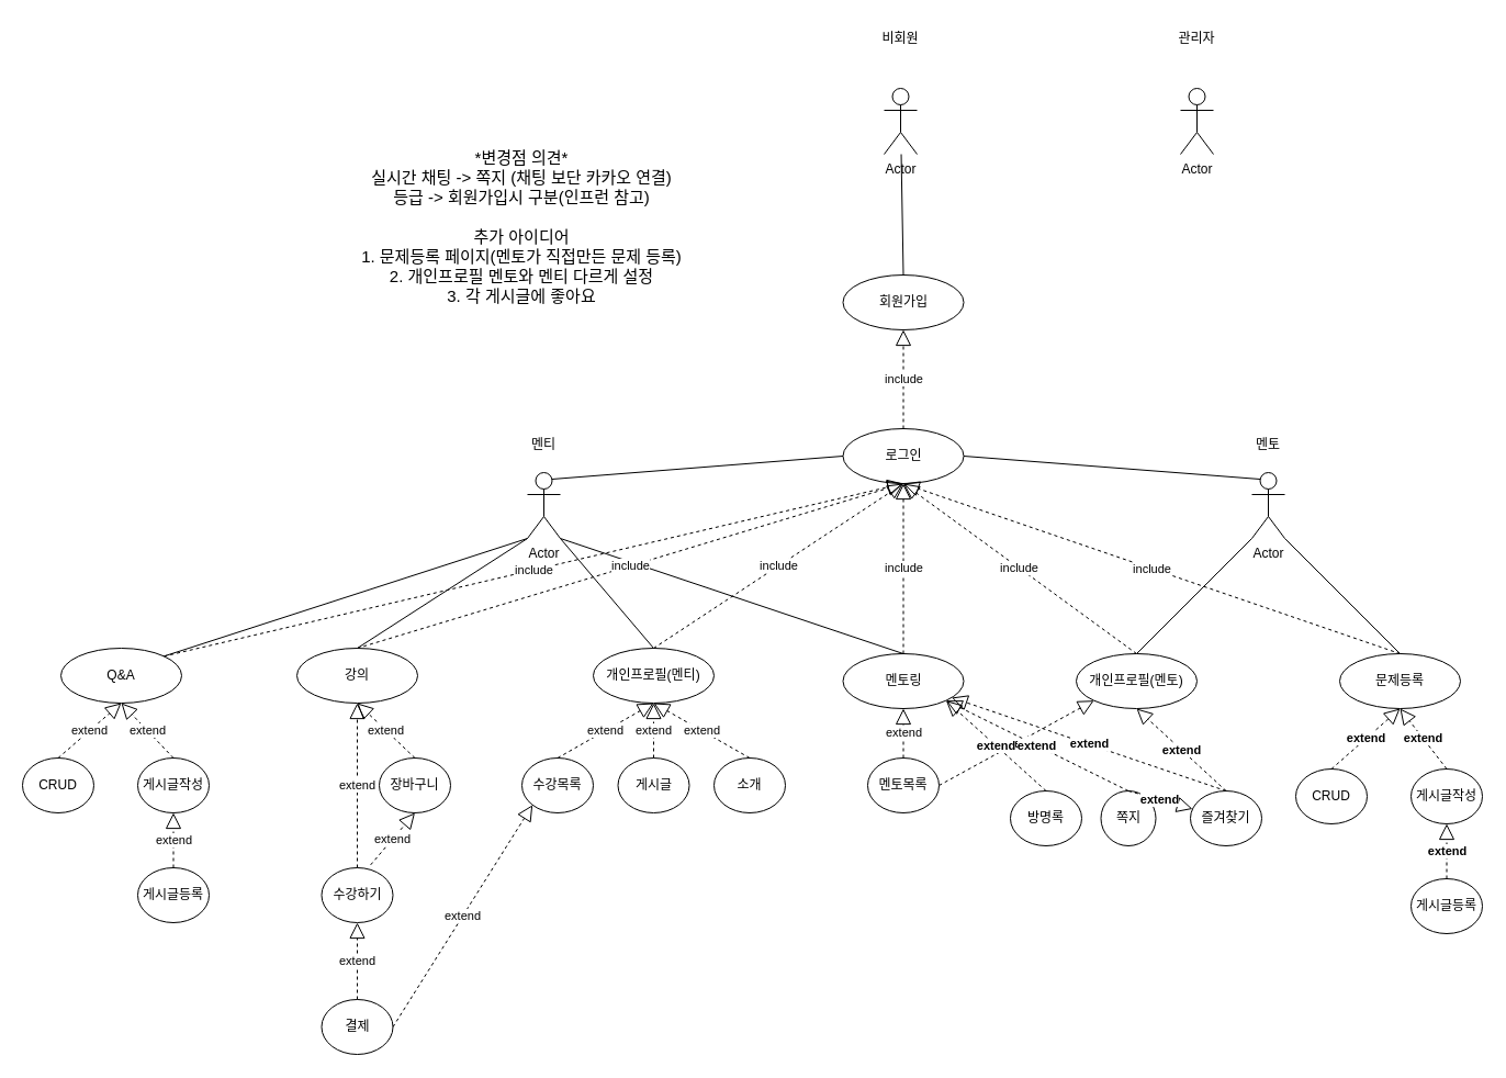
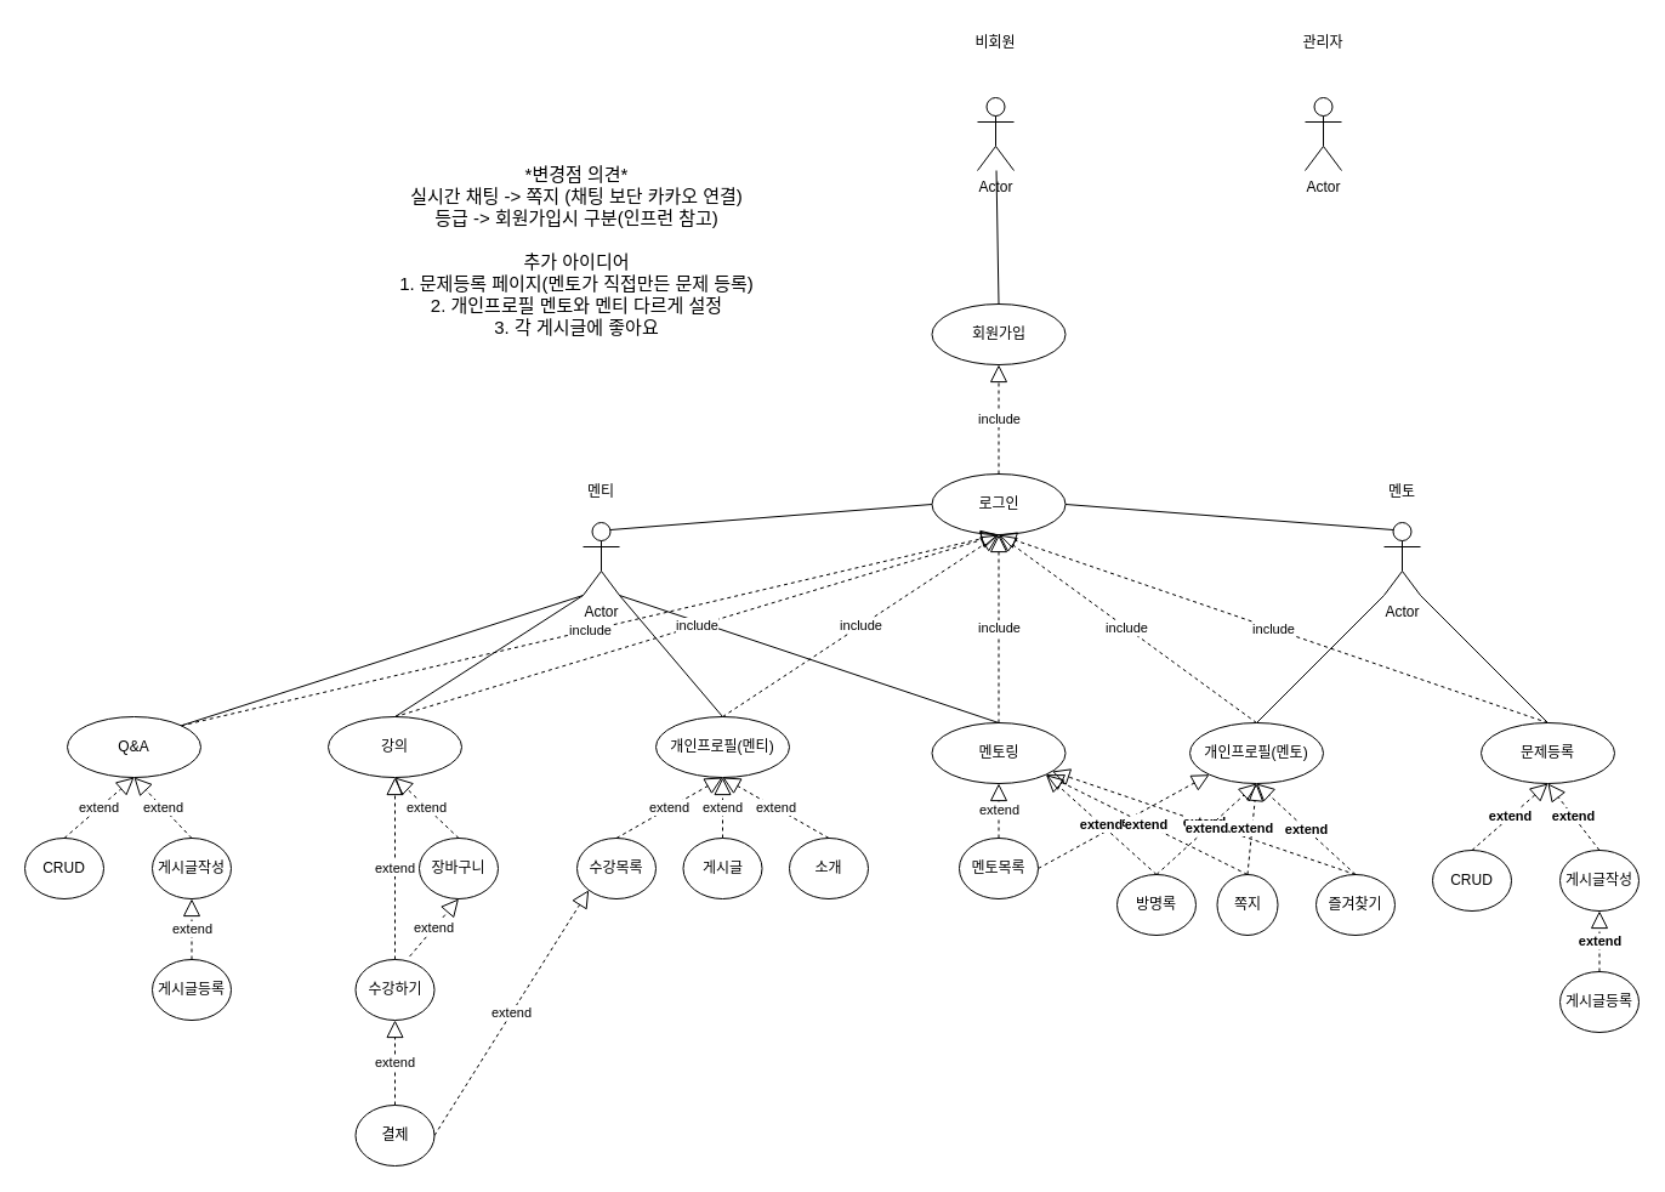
+ <mxCell id="62" value="extend" style="endArrow=block;dashed=1;endFill=0;endSize=12;html=1;rounded=0;fontStyle=1;exitX=0.5;exitY=0;exitDx=0;exitDy=0;entryX=0.5;entryY=1;entryDx=0;entryDy=0;" edge="1" parent="1" source="45" target="43"><mxGeometry width="160" relative="1" as="geometry"><mxPoint x="1126.5" y="730" as="sourcePoint" /><mxPoint x="1045" y="655" as="targetPoint" /></mxGeometry></mxCell>
- <mxCell id="60" value="extend" style="endArrow=block;dashed=1;endFill=0;endSize=12;html=1;rounded=0;fontStyle=1;exitX=0.5;exitY=0;exitDx=0;exitDy=0;" edge="1" parent="1" source="38" target="37"><mxGeometry width="160" relative="1" as="geometry"><mxPoint x="1045" y="730" as="sourcePoint" /><mxPoint x="871.306" y="647.716" as="targetPoint" /></mxGeometry></mxCell>
+ <mxCell id="60" value="extend" style="endArrow=block;dashed=1;endFill=0;endSize=12;html=1;rounded=0;fontStyle=1;exitX=0.5;exitY=0;exitDx=0;exitDy=0;entryX=0.5;entryY=1;entryDx=0;entryDy=0;" edge="1" parent="1" source="38" target="43"><mxGeometry width="160" relative="1" as="geometry"><mxPoint x="1045" y="730" as="sourcePoint" /><mxPoint x="871.306" y="647.716" as="targetPoint" /></mxGeometry></mxCell>
